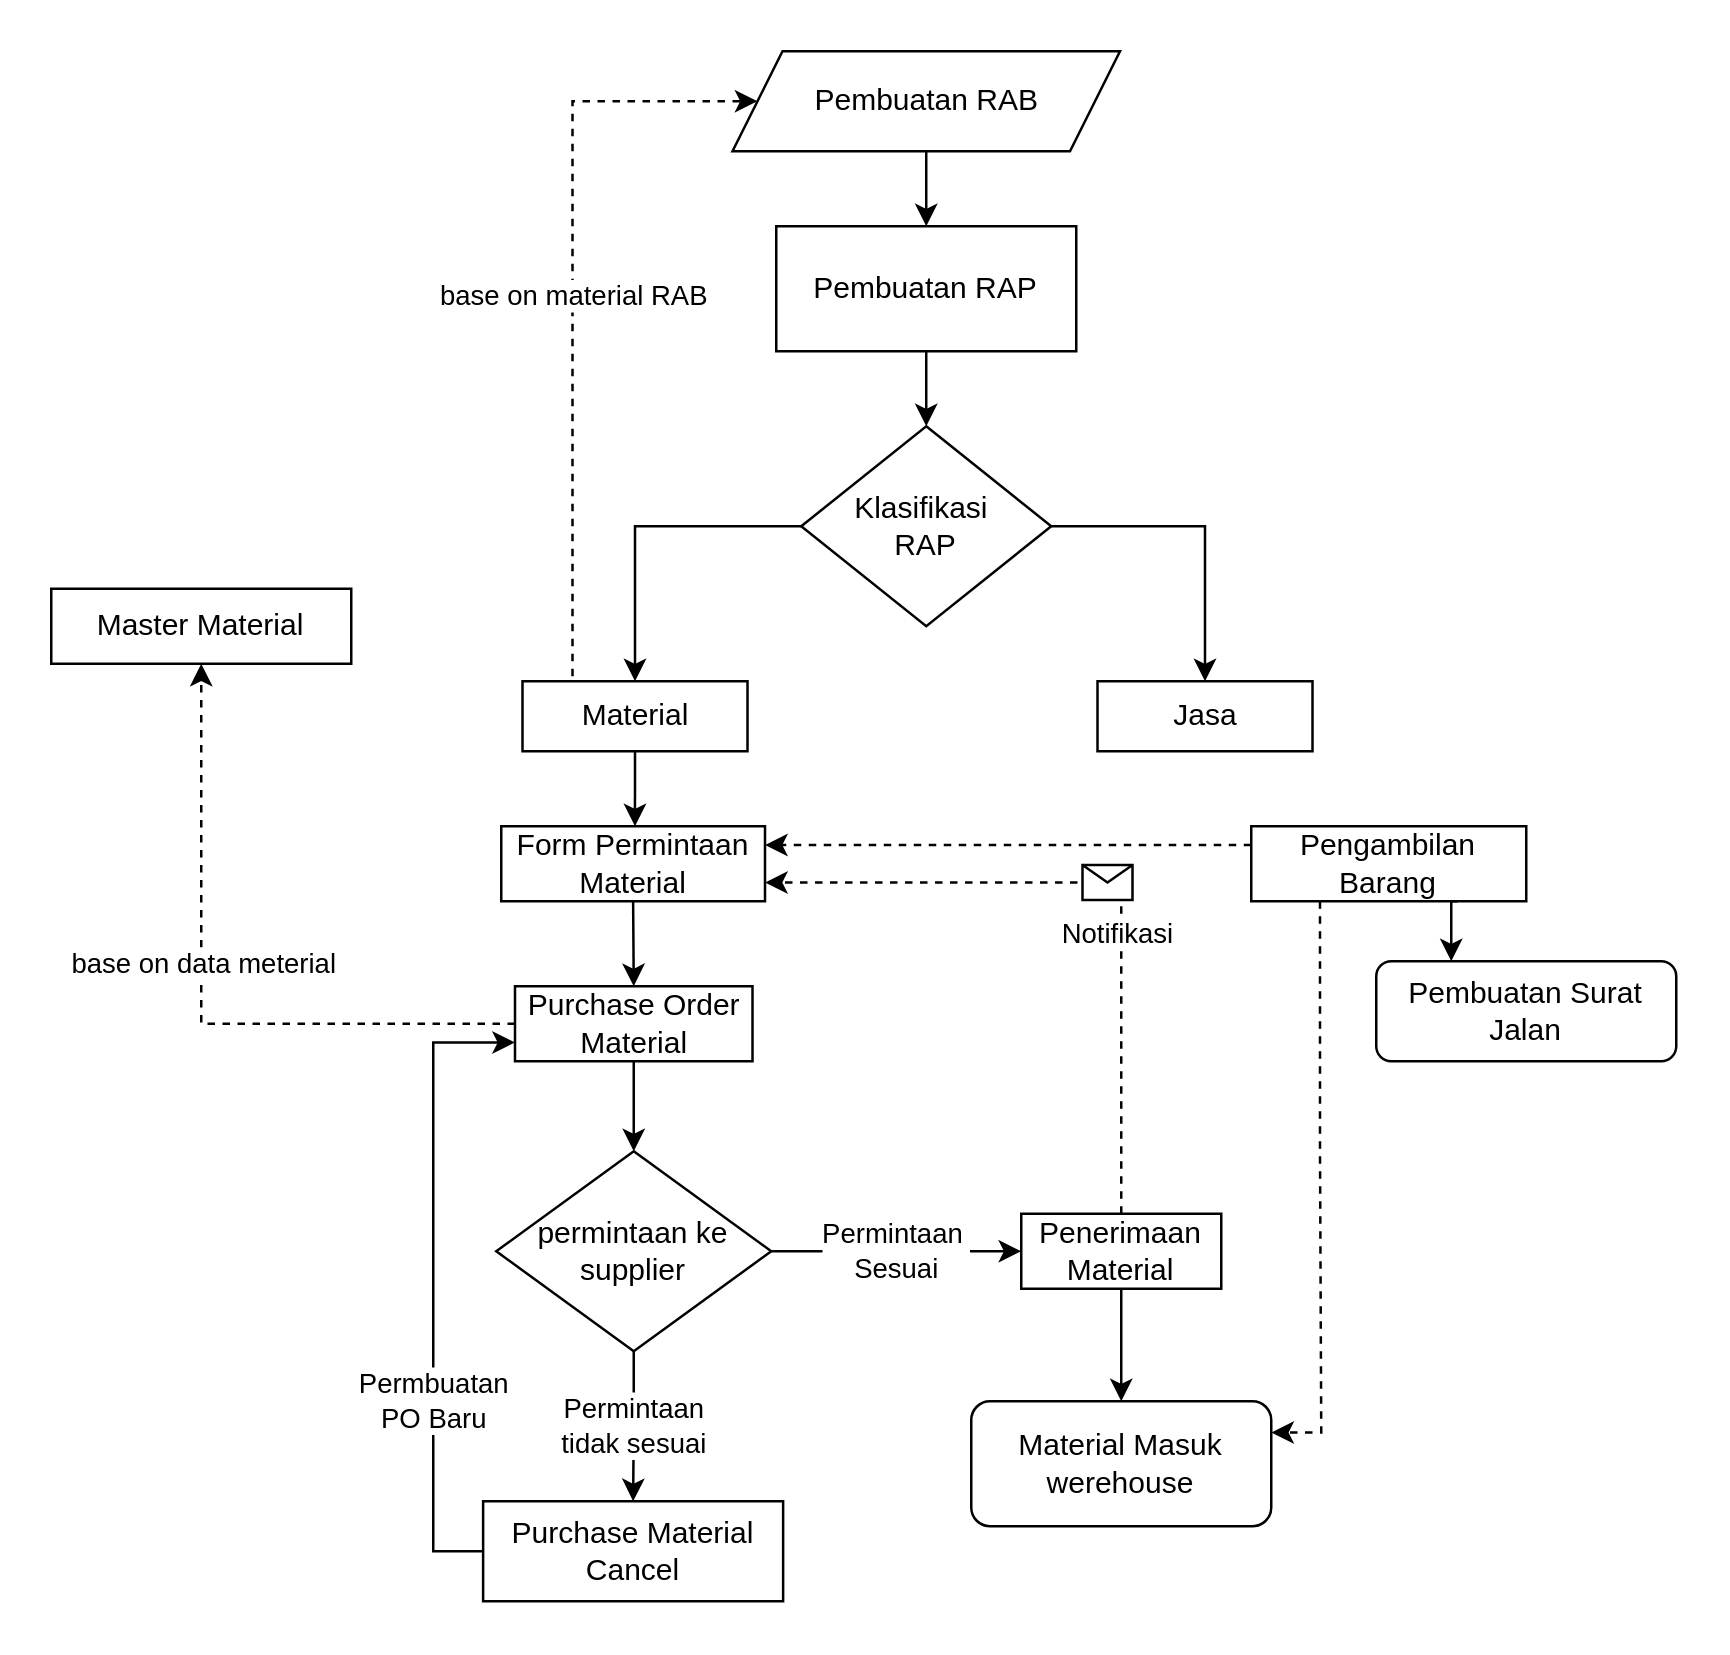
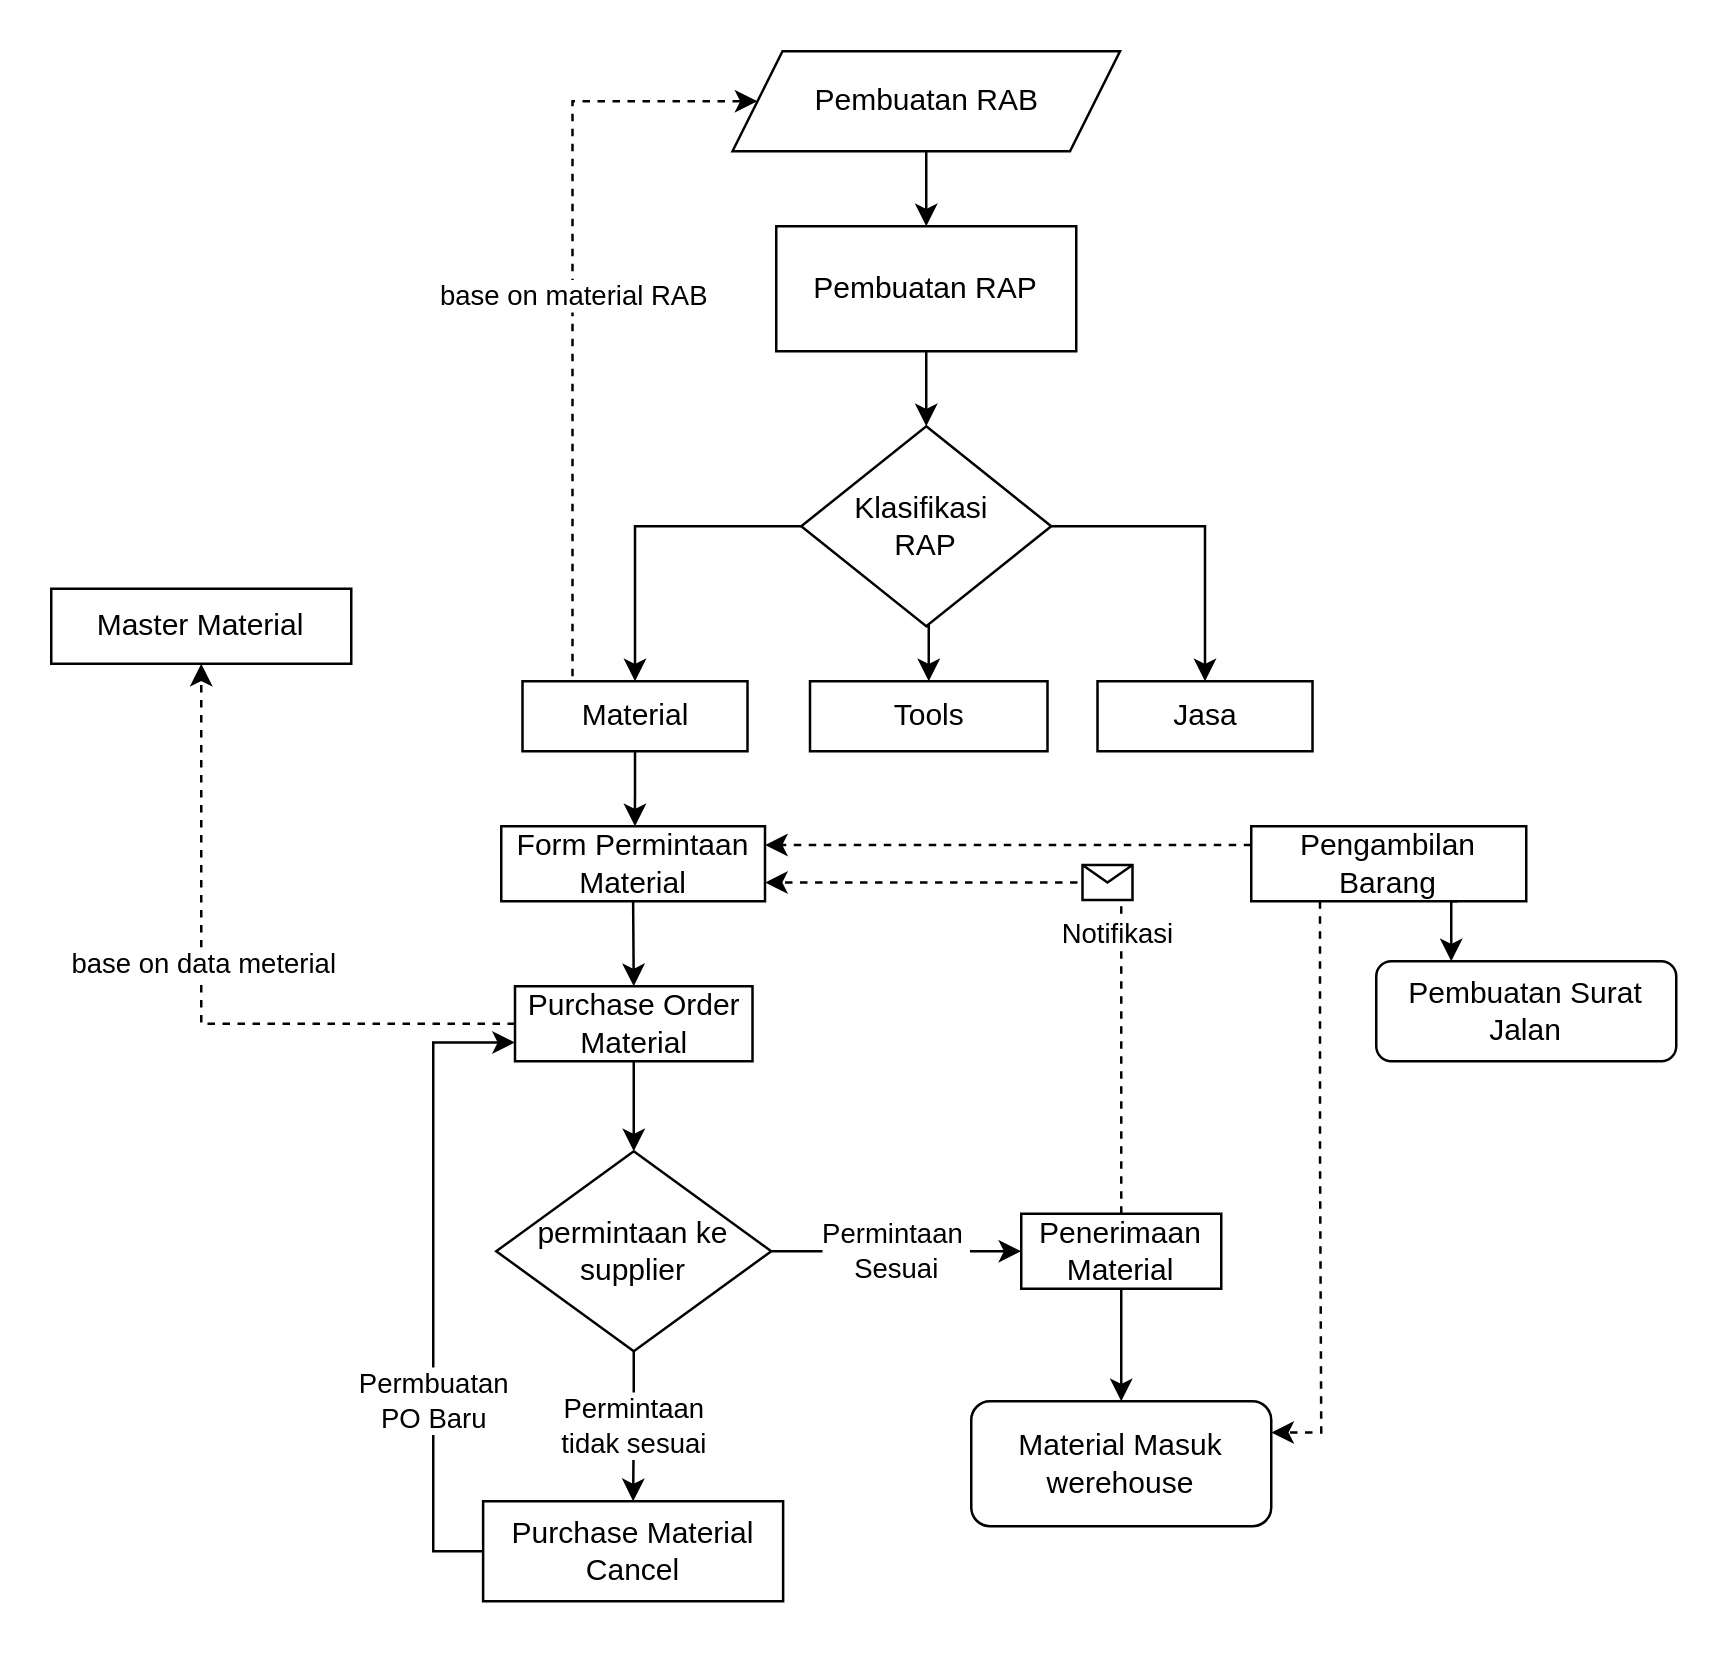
+ <mxCell id="8" style="edgeStyle=orthogonalEdgeStyle;rounded=0;orthogonalLoop=1;jettySize=auto;html=1;exitX=0.5;exitY=1;exitDx=0;exitDy=0;entryX=0.5;entryY=0;entryDx=0;entryDy=0;" edge="1" parent="1" source="9" target="12"><mxGeometry relative="1" as="geometry" /></mxCell>
+ <mxCell id="12" value="Tools" style="rounded=0;whiteSpace=wrap;html=1;" vertex="1" parent="1"><mxGeometry x="323.5" y="272" width="95" height="28" as="geometry" /></mxCell>
